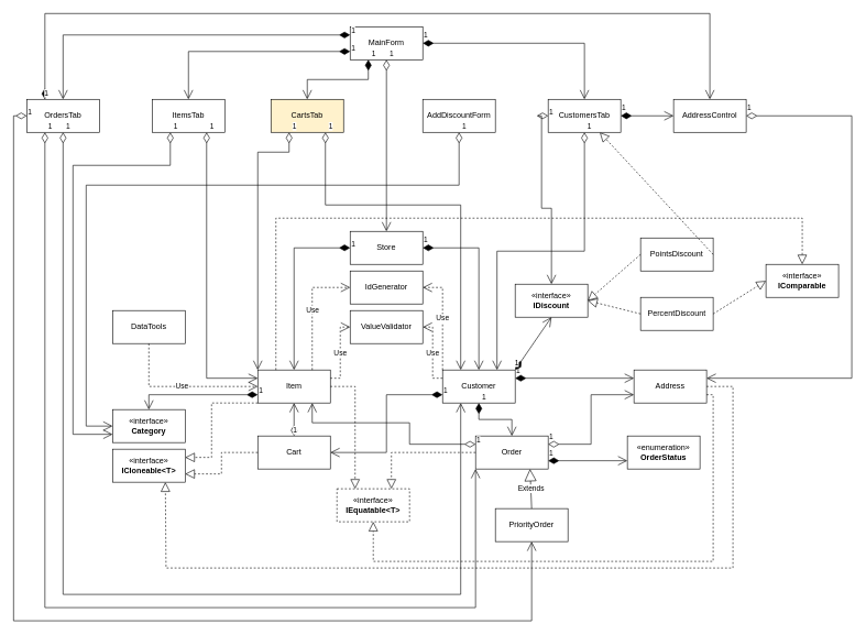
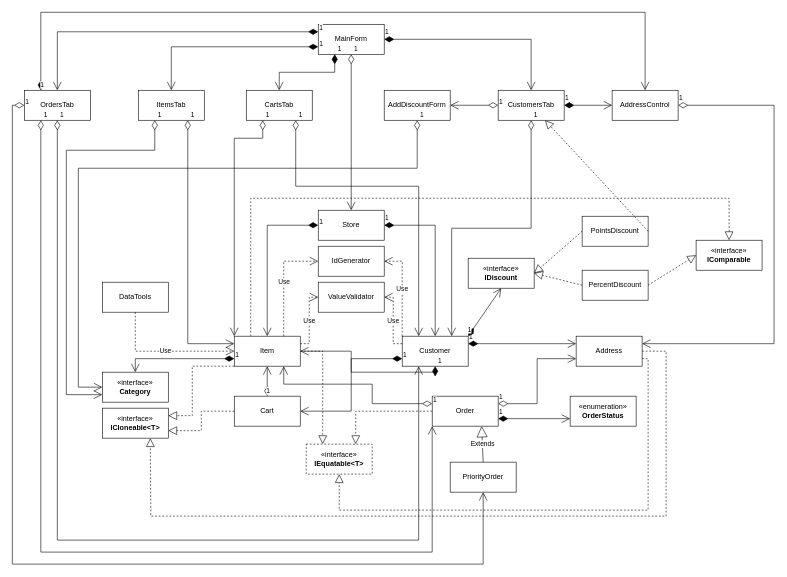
- <mxCell id="51" value="CartsTab" style="html=1;whiteSpace=wrap;fillColor=#fff2cc;" vertex="1" parent="1"><mxGeometry x="410" y="150" width="110" height="50" as="geometry" /></mxCell>
+ <mxCell id="51" value="CartsTab" style="html=1;whiteSpace=wrap;" vertex="1" parent="1"><mxGeometry x="410" y="150" width="110" height="50" as="geometry" /></mxCell>
- <mxCell id="60" value="1" style="endArrow=open;html=1;endSize=12;startArrow=diamondThin;startSize=14;startFill=0;edgeStyle=orthogonalEdgeStyle;align=left;verticalAlign=bottom;rounded=0;exitX=0;exitY=0.5;exitDx=0;exitDy=0;" edge="1" parent="1" source="53" target="14"><mxGeometry x="-1" y="3" relative="1" as="geometry"><mxPoint x="550" y="470" as="sourcePoint" /><mxPoint x="710" y="470" as="targetPoint" /></mxGeometry></mxCell>
+ <mxCell id="60" value="1" style="endArrow=open;html=1;endSize=12;startArrow=diamondThin;startSize=14;startFill=0;edgeStyle=orthogonalEdgeStyle;align=left;verticalAlign=bottom;rounded=0;exitX=0;exitY=0.5;exitDx=0;exitDy=0;entryX=1;entryY=0.5;entryDx=0;entryDy=0;" edge="1" parent="1" source="53" target="52"><mxGeometry x="-1" y="3" relative="1" as="geometry"><mxPoint x="550" y="470" as="sourcePoint" /><mxPoint x="710" y="470" as="targetPoint" /></mxGeometry></mxCell>
- <mxCell id="38" value="1" style="endArrow=open;html=1;endSize=12;startArrow=diamondThin;startSize=14;startFill=1;edgeStyle=orthogonalEdgeStyle;align=left;verticalAlign=bottom;rounded=0;exitX=0.5;exitY=1;exitDx=0;exitDy=0;entryX=0.5;entryY=0;entryDx=0;entryDy=0;" edge="1" parent="1" source="4" target="12"><mxGeometry x="-1" y="3" relative="1" as="geometry"><mxPoint x="650" y="650" as="sourcePoint" /><mxPoint x="810" y="650" as="targetPoint" /></mxGeometry></mxCell>
+ <mxCell id="38" value="1" style="endArrow=open;html=1;endSize=12;startArrow=diamondThin;startSize=14;startFill=1;edgeStyle=orthogonalEdgeStyle;align=left;verticalAlign=bottom;rounded=0;exitX=0.5;exitY=1;exitDx=0;exitDy=0;" edge="1" parent="1" source="4" target="3"><mxGeometry x="-1" y="3" relative="1" as="geometry"><mxPoint x="650" y="650" as="sourcePoint" /><mxPoint x="810" y="650" as="targetPoint" /></mxGeometry></mxCell>
